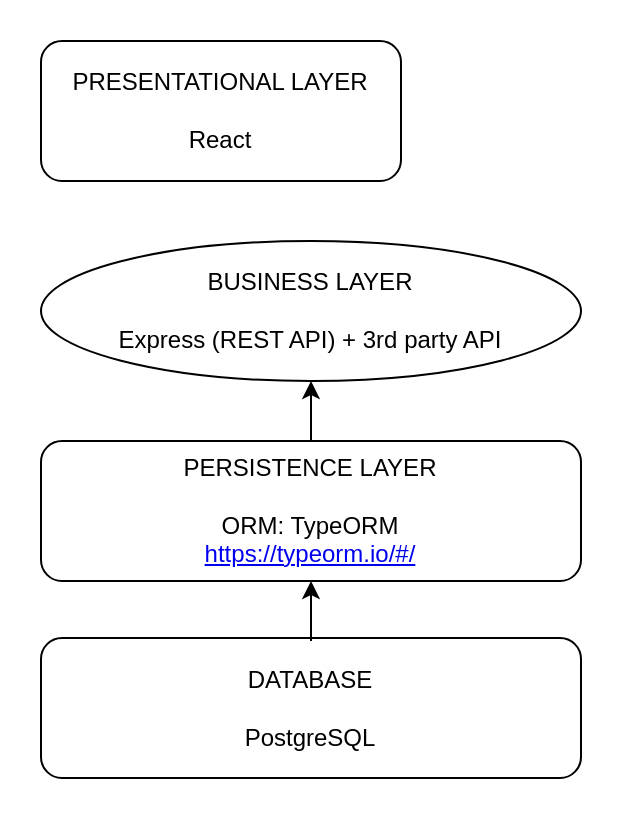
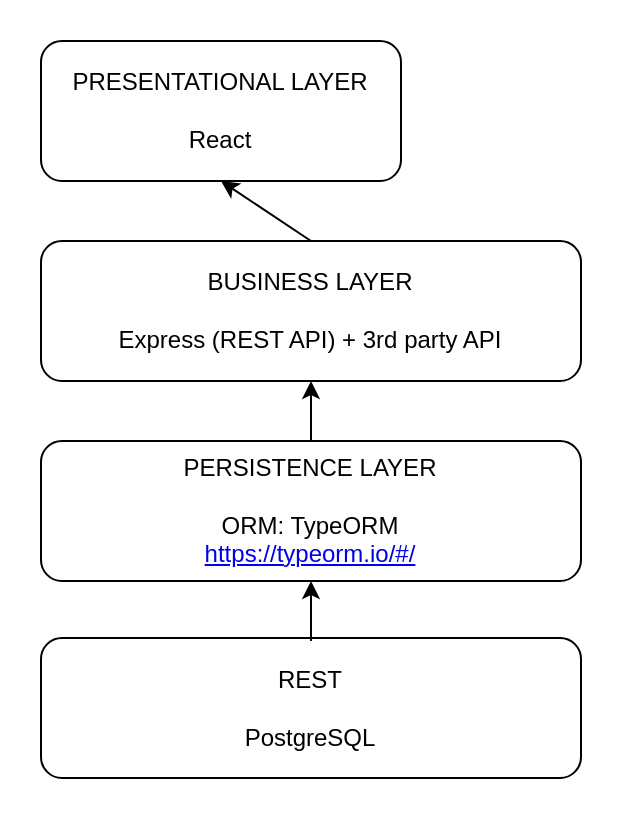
+ <mxCell id="6" value="" style="endArrow=classic;html=1;exitX=0.5;exitY=0;exitDx=0;exitDy=0;entryX=0.5;entryY=1;entryDx=0;entryDy=0;" edge="1" parent="1" source="3" target="2"><mxGeometry width="50" height="50" relative="1" as="geometry"><mxPoint x="420" y="200" as="sourcePoint" /><mxPoint x="470" y="150" as="targetPoint" /></mxGeometry></mxCell>
- <mxCell id="3" value="BUSINESS LAYER&lt;br&gt;&lt;br&gt;Express (REST API) + 3rd party API" style="ellipse;whiteSpace=wrap;html=1;" vertex="1" parent="1"><mxGeometry x="20" y="120" width="270" height="70" as="geometry" /></mxCell>
+ <mxCell id="3" value="BUSINESS LAYER&lt;br&gt;&lt;br&gt;Express (REST API) + 3rd party API" style="rounded=1;whiteSpace=wrap;html=1;" vertex="1" parent="1"><mxGeometry x="20" y="120" width="270" height="70" as="geometry" /></mxCell>
- <mxCell id="5" value="DATABASE&lt;br&gt;&lt;br&gt;PostgreSQL" style="rounded=1;whiteSpace=wrap;html=1;" vertex="1" parent="1"><mxGeometry x="20" y="318.5" width="270" height="70" as="geometry" /></mxCell>
+ <mxCell id="5" value="REST&lt;br&gt;&lt;br&gt;PostgreSQL" style="rounded=1;whiteSpace=wrap;html=1;" vertex="1" parent="1"><mxGeometry x="20" y="318.5" width="270" height="70" as="geometry" /></mxCell>
